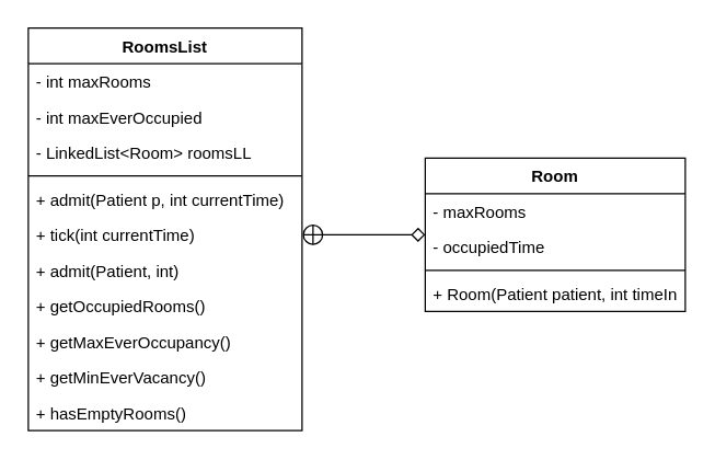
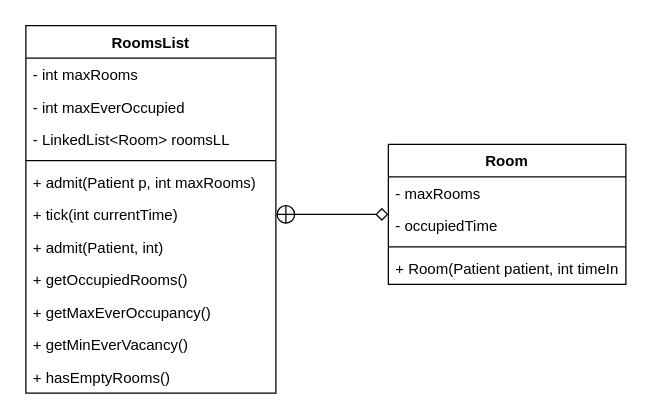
- <mxCell id="7" value="+ admit(Patient p, int currentTime)" style="text;strokeColor=none;fillColor=none;align=left;verticalAlign=top;spacingLeft=4;spacingRight=4;overflow=hidden;rotatable=0;points=[[0,0.5],[1,0.5]];portConstraint=eastwest;" vertex="1" parent="2"><mxGeometry y="112" width="200" height="26" as="geometry" /></mxCell>
+ <mxCell id="7" value="+ admit(Patient p, int maxRooms)" style="text;strokeColor=none;fillColor=none;align=left;verticalAlign=top;spacingLeft=4;spacingRight=4;overflow=hidden;rotatable=0;points=[[0,0.5],[1,0.5]];portConstraint=eastwest;" vertex="1" parent="2"><mxGeometry y="112" width="200" height="26" as="geometry" /></mxCell>
